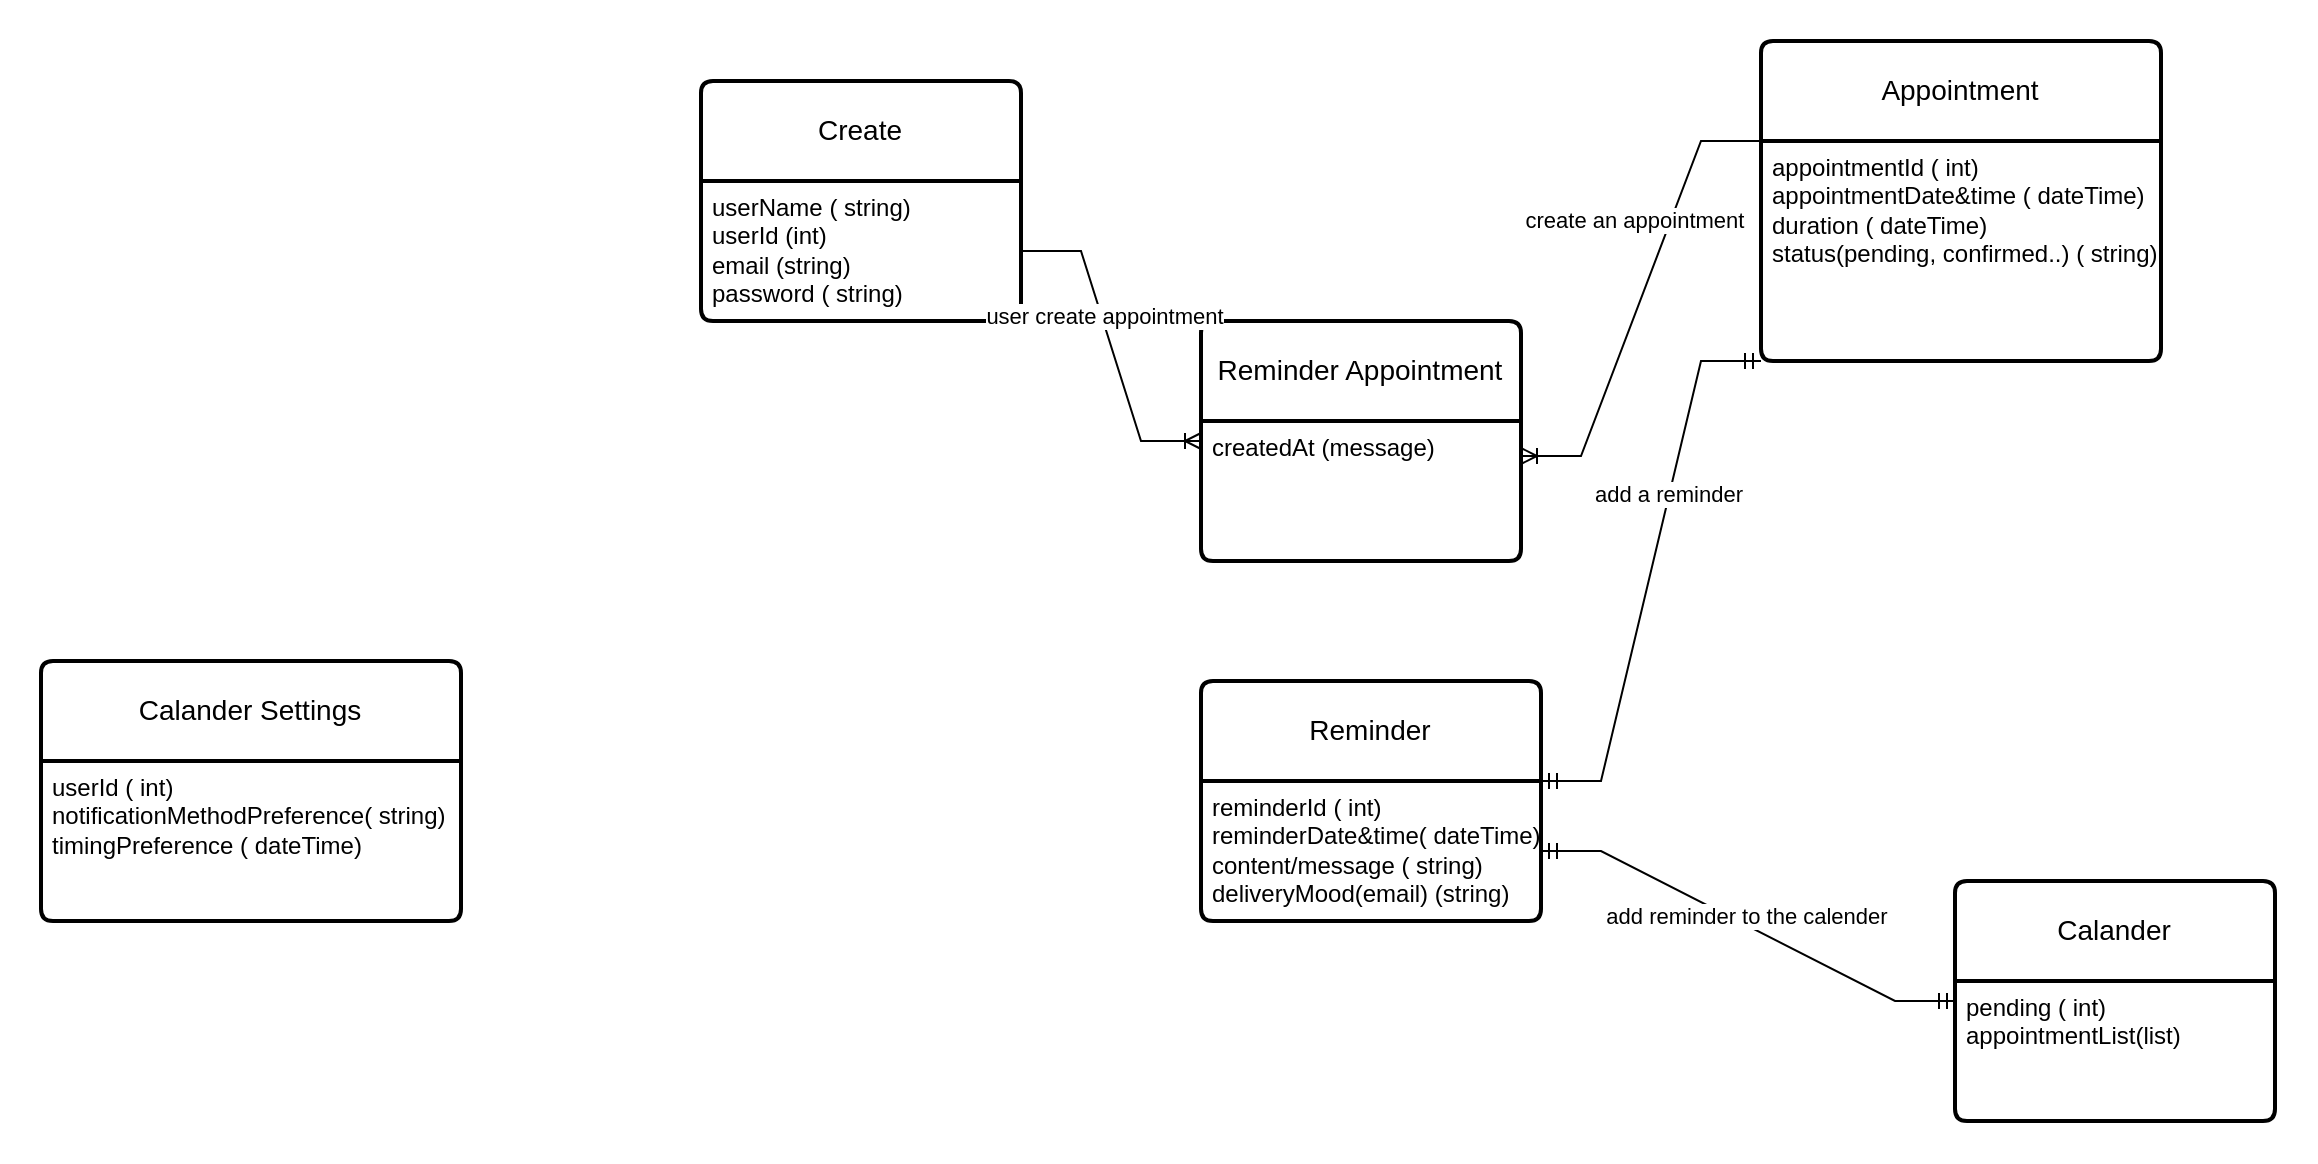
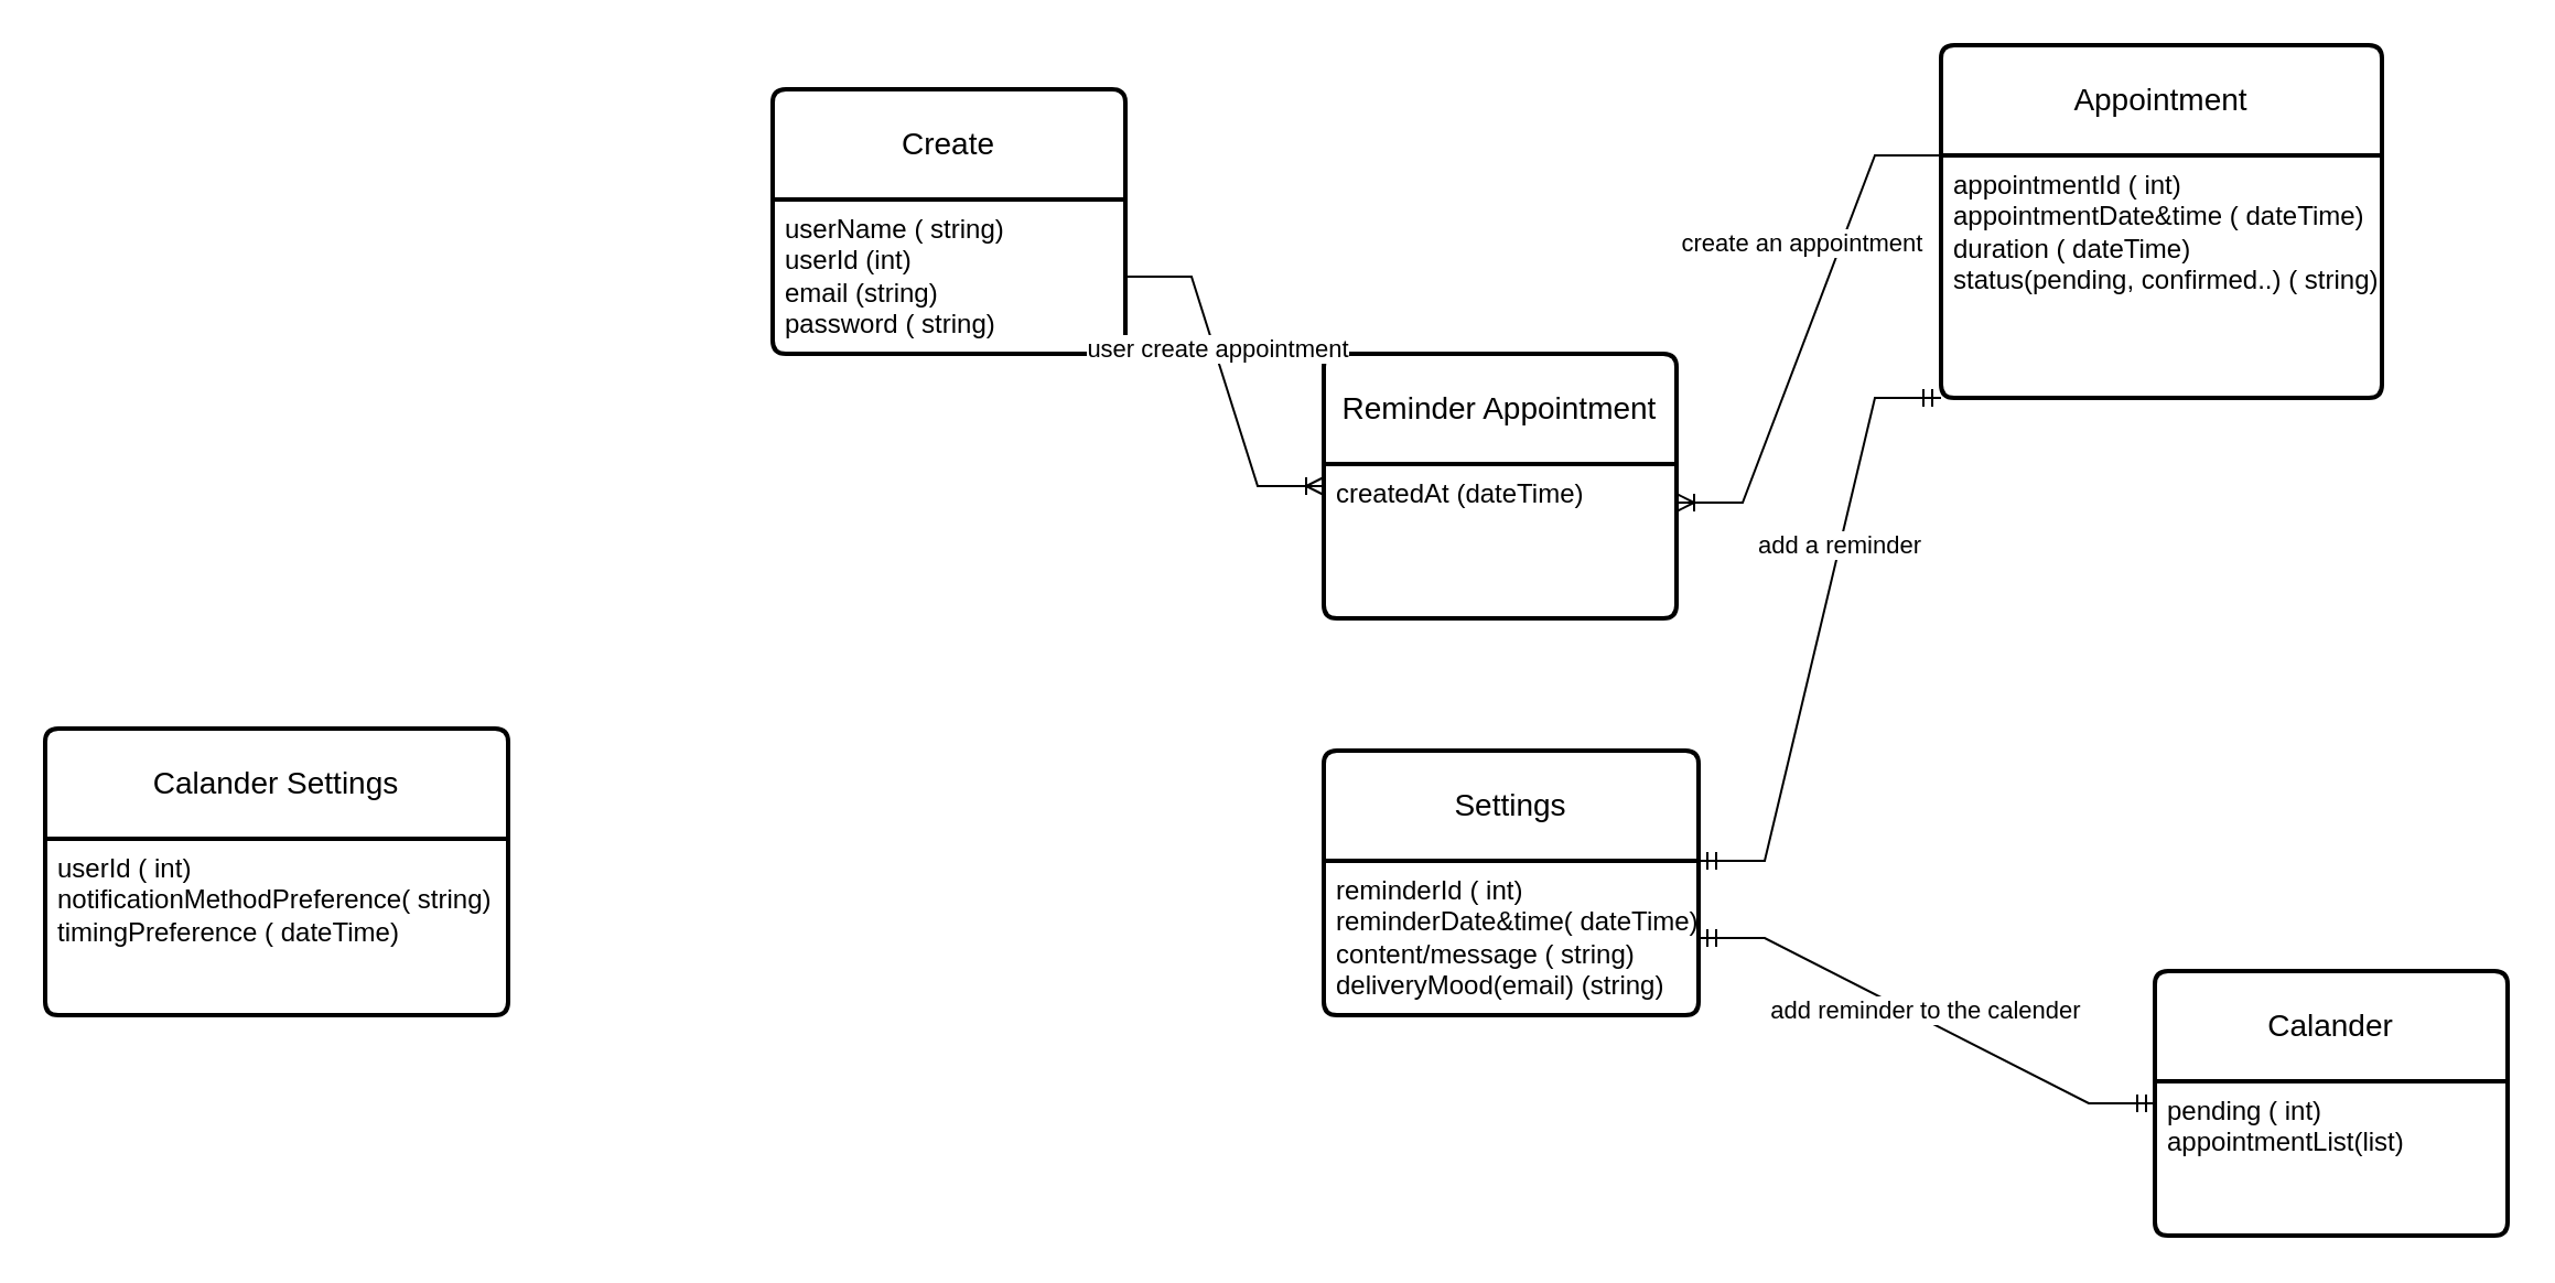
- <mxCell id="13" value="createdAt (message)" style="align=left;strokeColor=none;fillColor=none;spacingLeft=4;fontSize=12;verticalAlign=top;resizable=0;rotatable=0;part=1;html=1;" vertex="1" parent="12"><mxGeometry y="50" width="160" height="70" as="geometry" /></mxCell>
+ <mxCell id="13" value="createdAt (dateTime)" style="align=left;strokeColor=none;fillColor=none;spacingLeft=4;fontSize=12;verticalAlign=top;resizable=0;rotatable=0;part=1;html=1;" vertex="1" parent="12"><mxGeometry y="50" width="160" height="70" as="geometry" /></mxCell>
- <mxCell id="6" value="Reminder" style="swimlane;childLayout=stackLayout;horizontal=1;startSize=50;horizontalStack=0;rounded=1;fontSize=14;fontStyle=0;strokeWidth=2;resizeParent=0;resizeLast=1;shadow=0;dashed=0;align=center;arcSize=4;whiteSpace=wrap;html=1;" vertex="1" parent="1"><mxGeometry x="600" y="340" width="170" height="120" as="geometry" /></mxCell>
+ <mxCell id="6" value="Settings" style="swimlane;childLayout=stackLayout;horizontal=1;startSize=50;horizontalStack=0;rounded=1;fontSize=14;fontStyle=0;strokeWidth=2;resizeParent=0;resizeLast=1;shadow=0;dashed=0;align=center;arcSize=4;whiteSpace=wrap;html=1;" vertex="1" parent="1"><mxGeometry x="600" y="340" width="170" height="120" as="geometry" /></mxCell>
